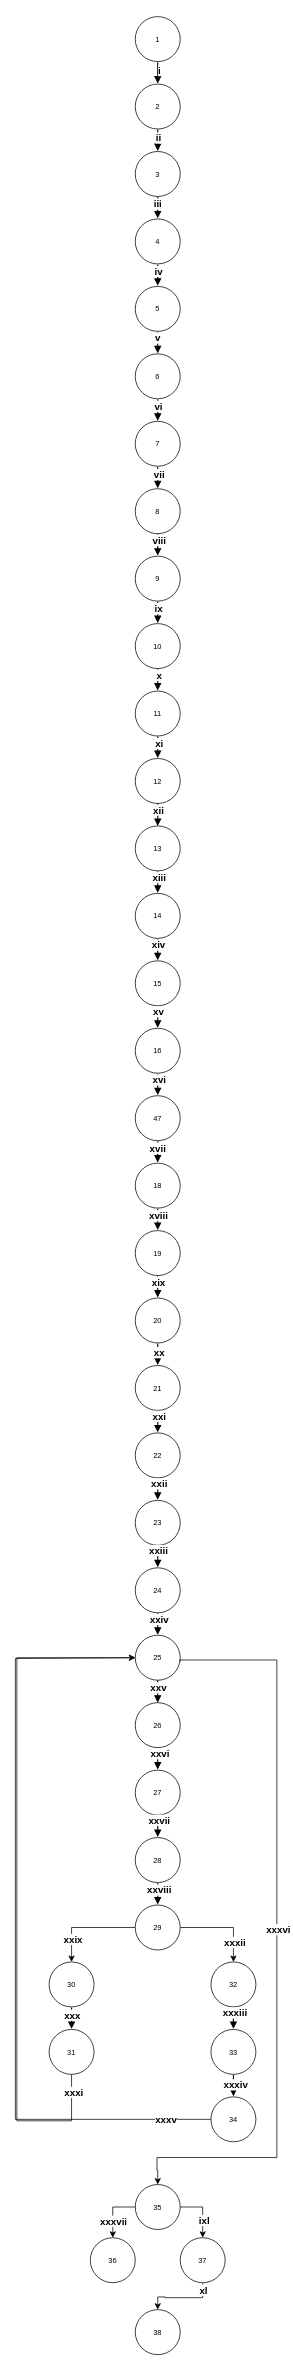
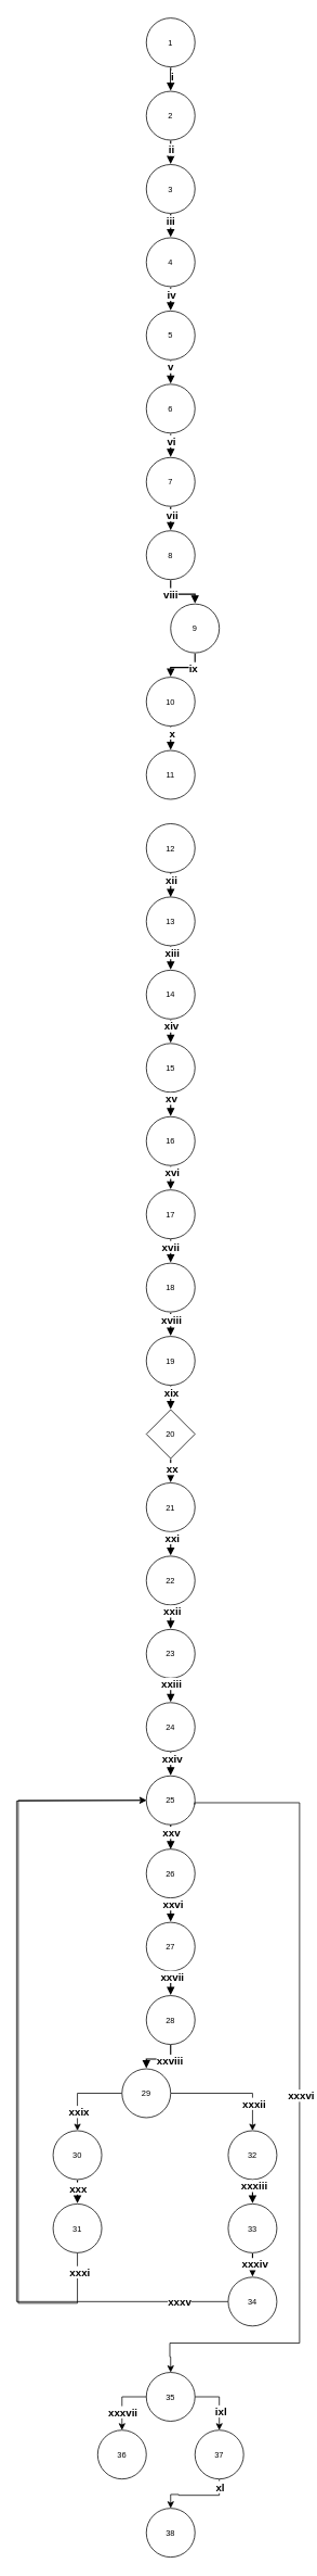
- <mxCell id="27" value="9" style="html=1;overflow=block;blockSpacing=1;whiteSpace=wrap;ellipse;fontSize=10;align=center;spacing=3.8;strokeOpacity=100;rounded=0;absoluteArcSize=1;arcSize=9;strokeWidth=NaN;lucidId=It7nuMsEc0f7;labelBackgroundColor=none;" parent="1" vertex="1"><mxGeometry x="180" y="740" width="60" height="60" as="geometry" /></mxCell>
+ <mxCell id="27" value="9" style="html=1;overflow=block;blockSpacing=1;whiteSpace=wrap;ellipse;fontSize=10;align=center;spacing=3.8;strokeOpacity=100;rounded=0;absoluteArcSize=1;arcSize=9;strokeWidth=NaN;lucidId=It7nuMsEc0f7;labelBackgroundColor=none;" parent="1" vertex="1"><mxGeometry x="210" y="740" width="60" height="60" as="geometry" /></mxCell>
- <mxCell id="34" value="" style="html=1;jettySize=18;whiteSpace=wrap;fontSize=13;strokeOpacity=100;strokeWidth=1.5;rounded=0;arcSize=12;edgeStyle=orthogonalEdgeStyle;startArrow=none;endArrow=block;endFill=1;exitX=0.5;exitY=1.013;exitPerimeter=0;entryX=0.5;entryY=-0.013;entryPerimeter=0;lucidId=uu7n_kg5O5mX;labelBackgroundColor=none;fontColor=default;" parent="1" source="33" target="36" edge="1"><mxGeometry width="100" height="100" relative="1" as="geometry"><Array as="points" /></mxGeometry></mxCell>
- <mxCell id="35" value="&lt;b&gt;&lt;font style=&quot;font-size: 13px;&quot;&gt;xi&lt;/font&gt;&lt;/b&gt;" style="edgeLabel;html=1;align=center;verticalAlign=middle;resizable=0;points=[];" parent="34" vertex="1" connectable="0"><mxGeometry x="-0.381" y="1" relative="1" as="geometry"><mxPoint as="offset" /></mxGeometry></mxCell>
- <mxCell id="49" value="47" style="html=1;overflow=block;blockSpacing=1;whiteSpace=wrap;ellipse;fontSize=10;align=center;spacing=3.8;strokeOpacity=100;rounded=0;absoluteArcSize=1;arcSize=9;strokeWidth=NaN;lucidId=Ku7niNABpTzU;labelBackgroundColor=none;" parent="1" vertex="1"><mxGeometry x="180" y="1460" width="60" height="60" as="geometry" /></mxCell>
+ <mxCell id="49" value="17" style="html=1;overflow=block;blockSpacing=1;whiteSpace=wrap;ellipse;fontSize=10;align=center;spacing=3.8;strokeOpacity=100;rounded=0;absoluteArcSize=1;arcSize=9;strokeWidth=NaN;lucidId=Ku7niNABpTzU;labelBackgroundColor=none;" parent="1" vertex="1"><mxGeometry x="180" y="1460" width="60" height="60" as="geometry" /></mxCell>
- <mxCell id="58" value="20" style="html=1;overflow=block;blockSpacing=1;whiteSpace=wrap;ellipse;fontSize=10;align=center;spacing=3.8;strokeOpacity=100;rounded=0;absoluteArcSize=1;arcSize=9;strokeWidth=NaN;lucidId=Ku7ne._25ZX7;labelBackgroundColor=none;" parent="1" vertex="1"><mxGeometry x="180" y="1730" width="60" height="60" as="geometry" /></mxCell>
+ <mxCell id="58" value="20" style="rhombus;html=1;overflow=block;blockSpacing=1;whiteSpace=wrap;fontSize=10;align=center;spacing=3.8;strokeOpacity=100;absoluteArcSize=1;arcSize=9;strokeWidth=NaN;lucidId=Ku7ne._25ZX7;labelBackgroundColor=none;" parent="1" vertex="1"><mxGeometry x="180" y="1730" width="60" height="60" as="geometry" /></mxCell>
- <mxCell id="89" value="29" style="html=1;overflow=block;blockSpacing=1;whiteSpace=wrap;ellipse;fontSize=10;align=center;spacing=3.8;strokeOpacity=100;rounded=0;absoluteArcSize=1;arcSize=9;strokeWidth=NaN;lucidId=2x7nmoQa2AxB;labelBackgroundColor=none;" parent="1" vertex="1"><mxGeometry x="180" y="2540" width="60" height="60" as="geometry" /></mxCell>
+ <mxCell id="89" value="29" style="html=1;overflow=block;blockSpacing=1;whiteSpace=wrap;ellipse;fontSize=10;align=center;spacing=3.8;strokeOpacity=100;rounded=0;absoluteArcSize=1;arcSize=9;strokeWidth=NaN;lucidId=2x7nmoQa2AxB;labelBackgroundColor=none;" parent="1" vertex="1"><mxGeometry x="150" y="2540" width="60" height="60" as="geometry" /></mxCell>
